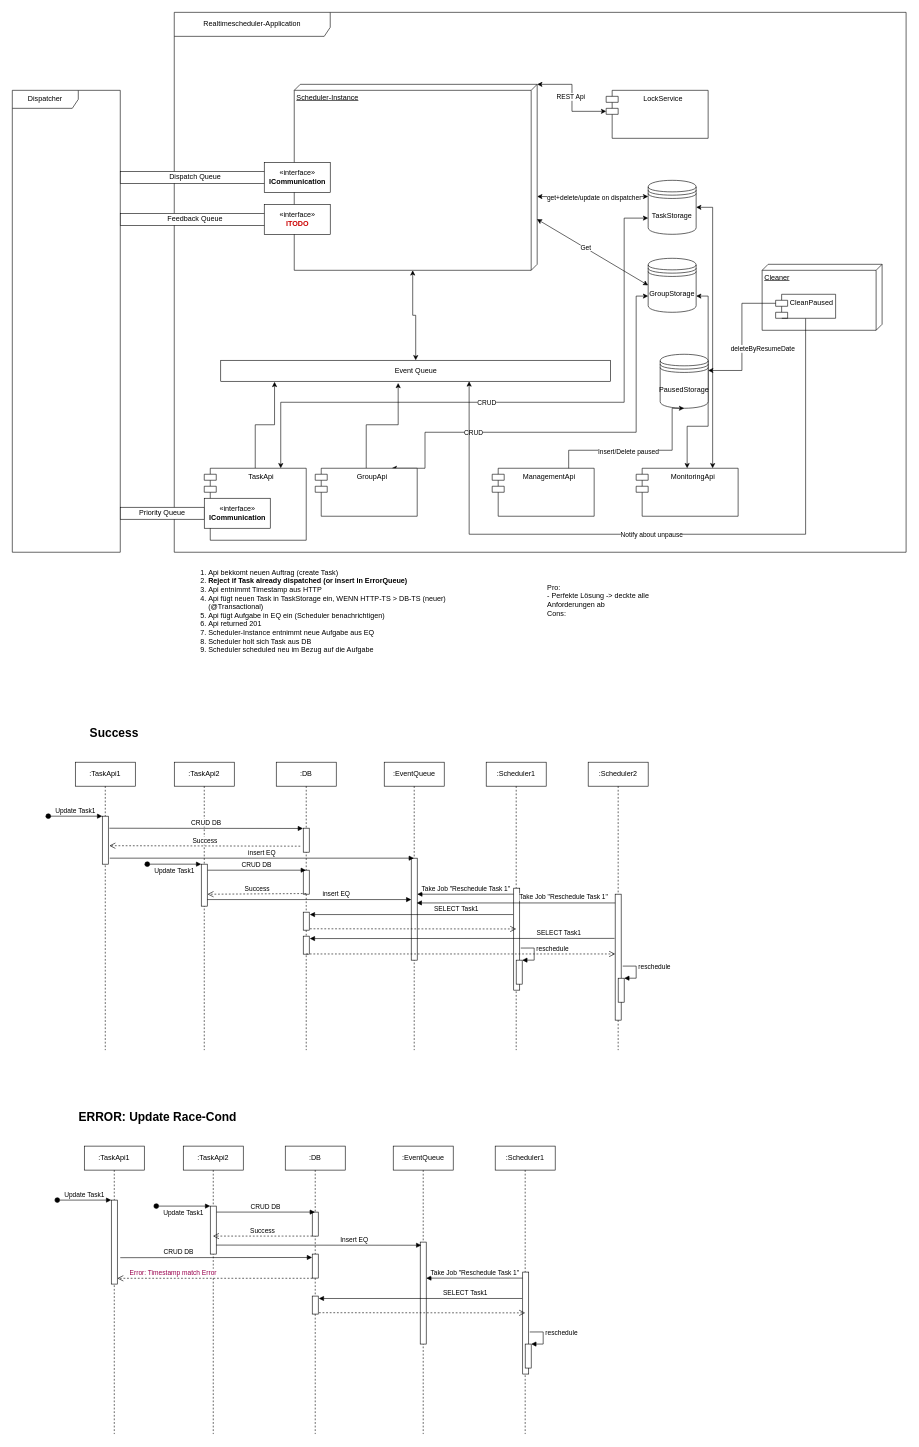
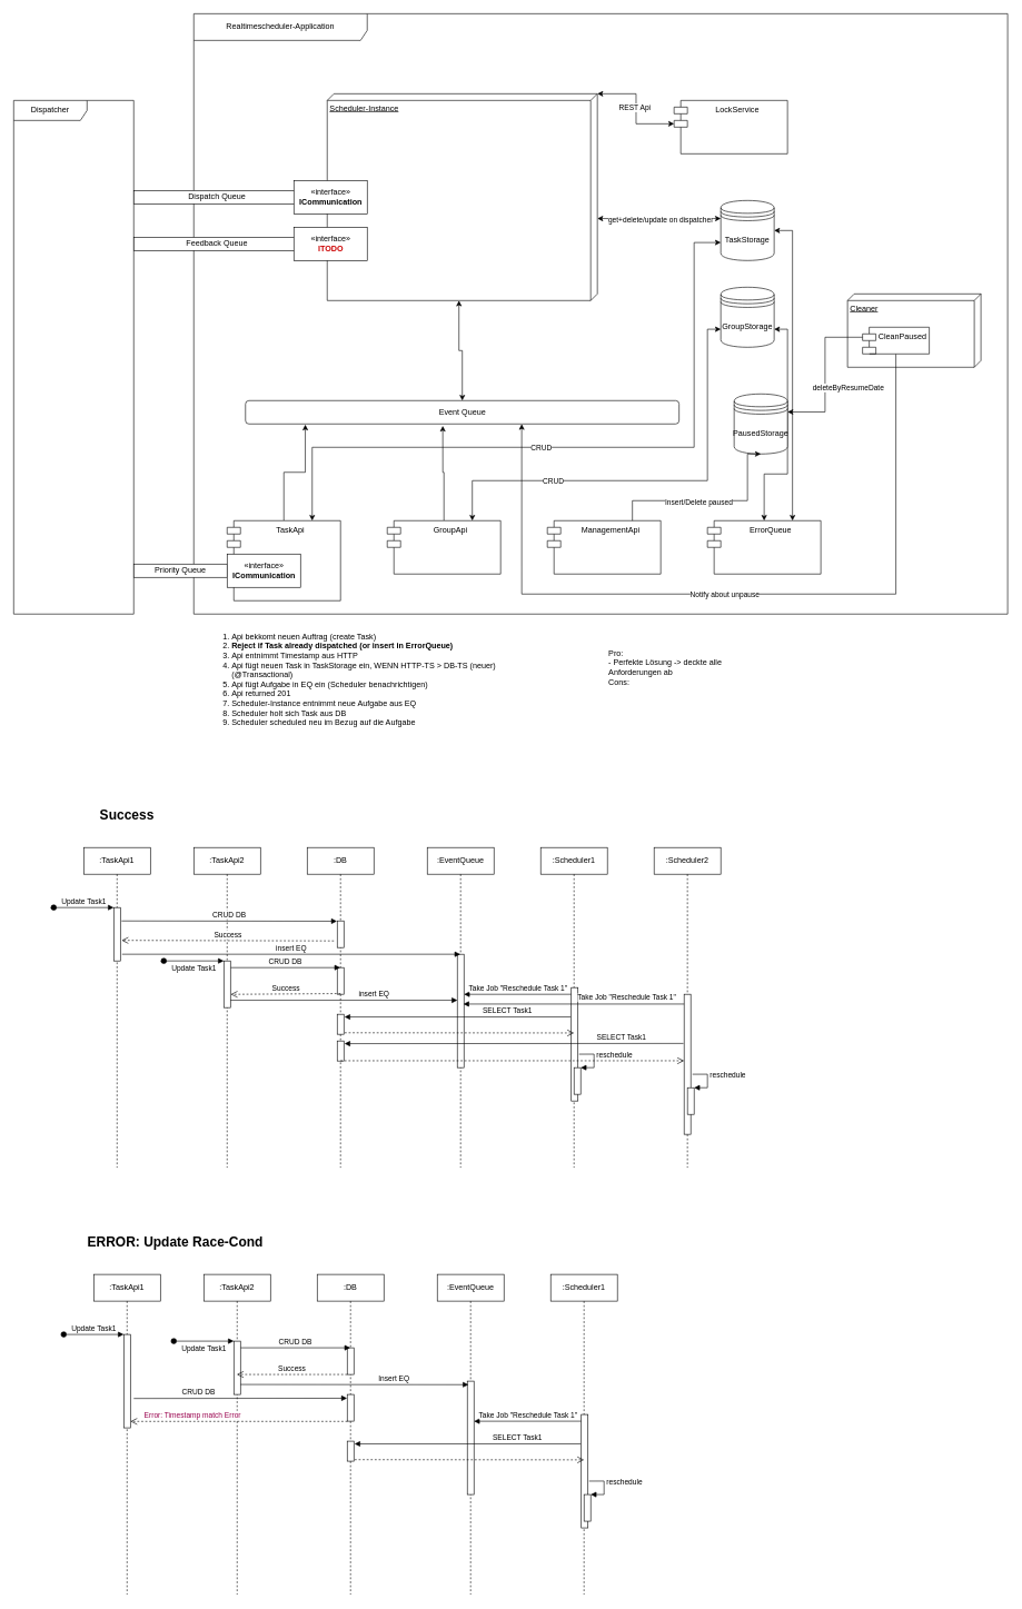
- <mxCell id="28" value="" style="endArrow=classic;startArrow=classic;html=1;exitX=0.725;exitY=0.001;exitDx=0;exitDy=0;exitPerimeter=0;entryX=0;entryY=0.5;entryDx=0;entryDy=0;" parent="1" source="19" target="24" edge="1"><mxGeometry width="50" height="50" relative="1" as="geometry"><mxPoint x="940" y="450" as="sourcePoint" /><mxPoint x="990" y="400" as="targetPoint" /></mxGeometry></mxCell>
- <mxCell id="29" value="Get" style="edgeLabel;html=1;align=center;verticalAlign=middle;resizable=0;points=[];" parent="28" vertex="1" connectable="0"><mxGeometry x="-0.125" y="1" relative="1" as="geometry"><mxPoint as="offset" /></mxGeometry></mxCell>
- <mxCell id="16" value="Event Queue" style="rounded=0;whiteSpace=wrap;html=1;" parent="1" vertex="1"><mxGeometry x="367.5" y="600" width="650" height="35" as="geometry" /></mxCell>
+ <mxCell id="16" value="Event Queue" style="whiteSpace=wrap;html=1;rounded=1;" parent="1" vertex="1"><mxGeometry x="367.5" y="600" width="650" height="35" as="geometry" /></mxCell>
- <mxCell id="14" value="MonitoringApi" style="shape=module;align=left;spacingLeft=20;align=center;verticalAlign=top;" parent="1" vertex="1"><mxGeometry x="1060" y="780" width="170" height="80" as="geometry" /></mxCell>
+ <mxCell id="14" value="ErrorQueue" style="shape=module;align=left;spacingLeft=20;align=center;verticalAlign=top;" parent="1" vertex="1"><mxGeometry x="1060" y="780" width="170" height="80" as="geometry" /></mxCell>
- <mxCell id="10" value="GroupApi" style="shape=module;align=left;spacingLeft=20;align=center;verticalAlign=top;" parent="1" vertex="1"><mxGeometry x="525" y="780" width="170" height="80" as="geometry" /></mxCell>
+ <mxCell id="10" value="GroupApi" style="shape=module;align=left;spacingLeft=20;align=center;verticalAlign=top;" parent="1" vertex="1"><mxGeometry x="580" y="780" width="170" height="80" as="geometry" /></mxCell>
